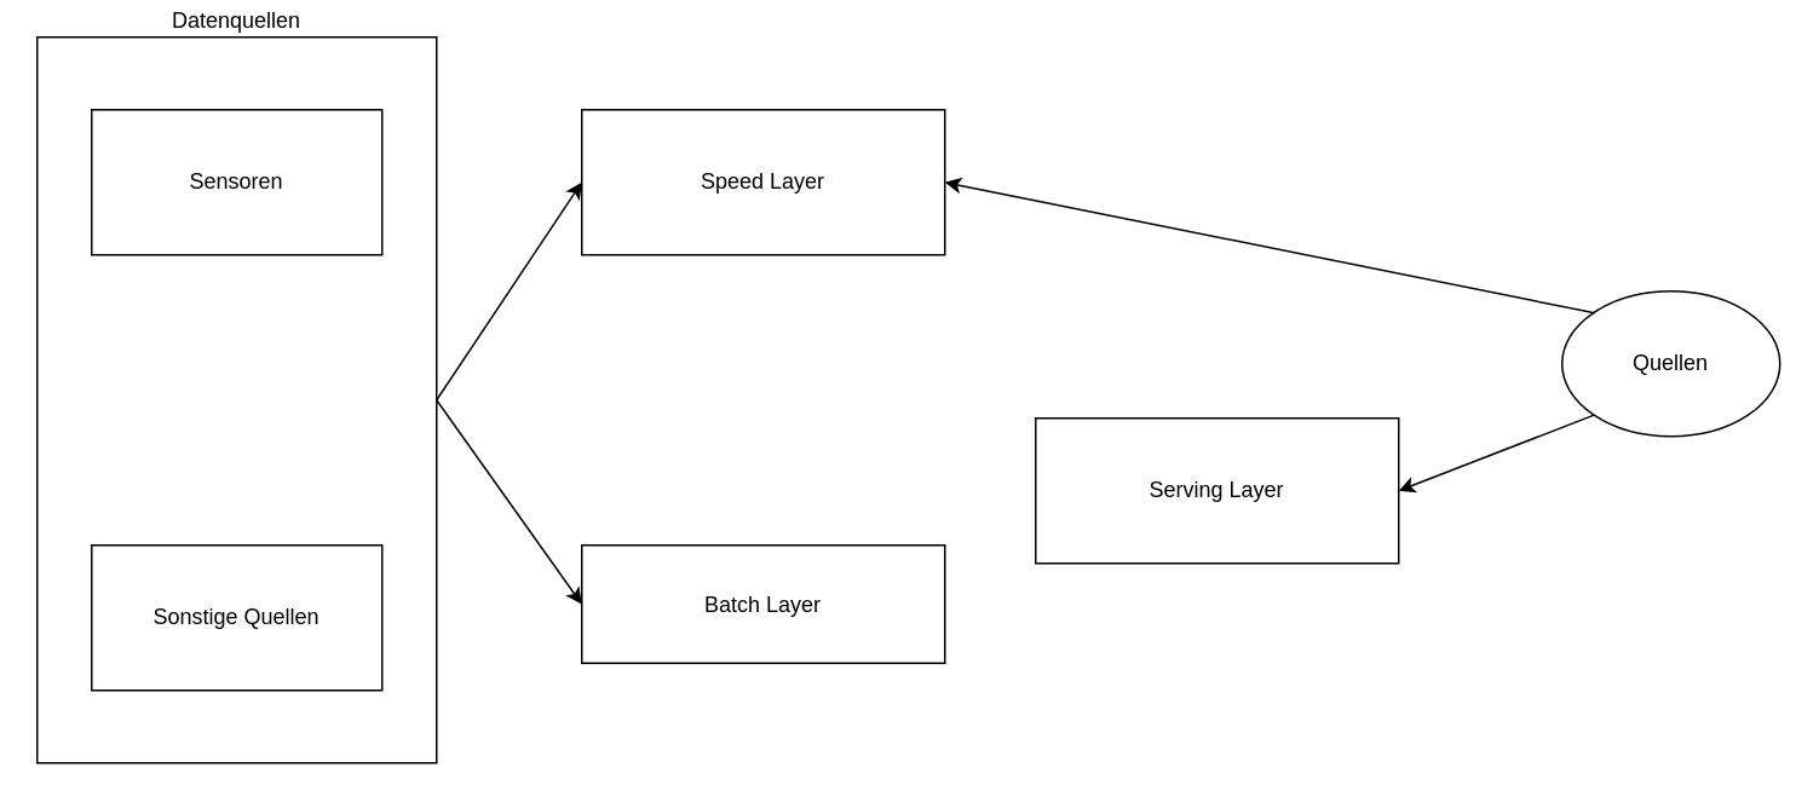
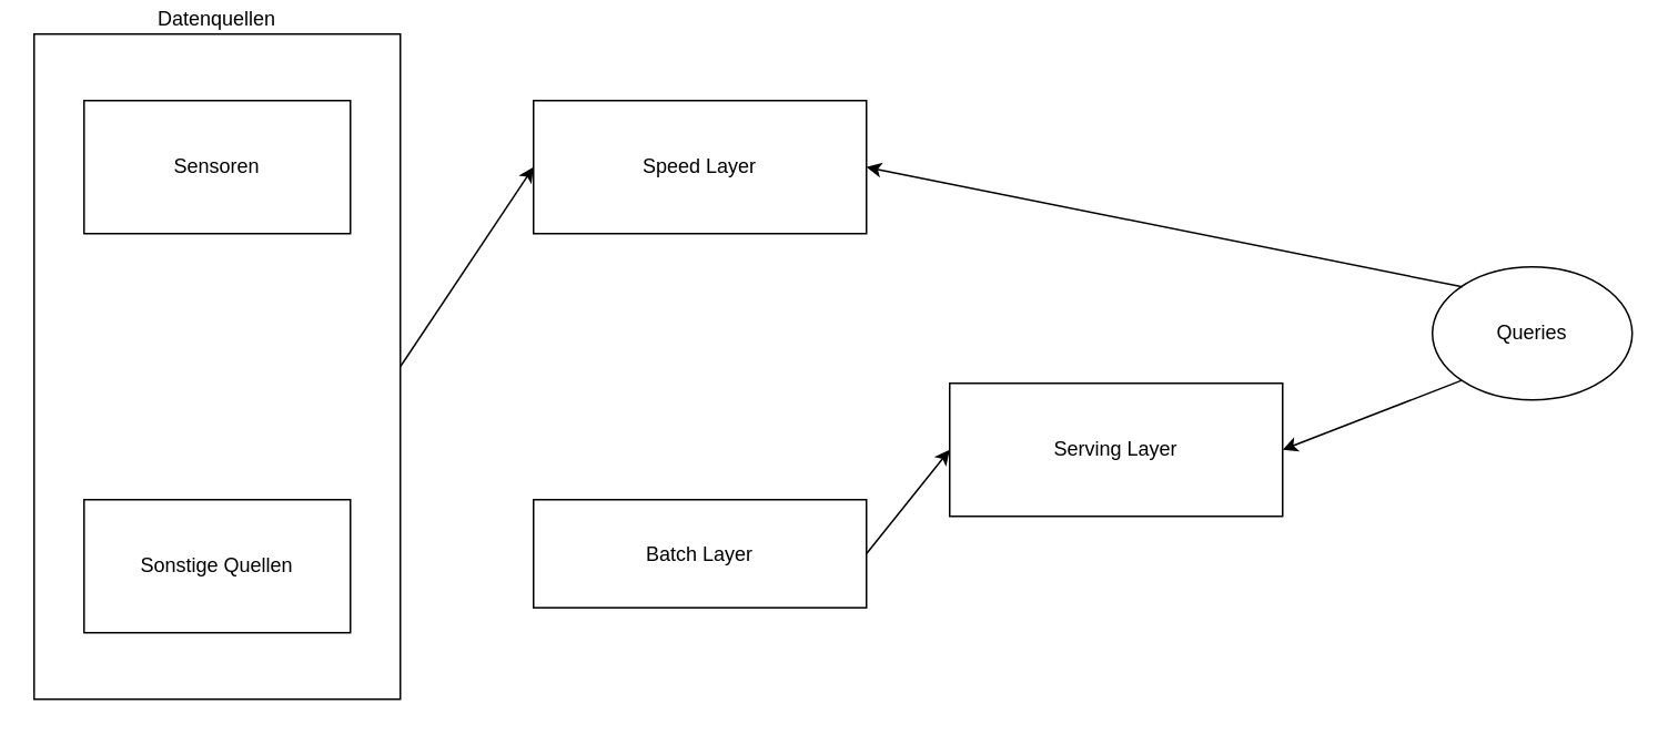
- <mxCell id="11" value="Quellen" style="ellipse;whiteSpace=wrap;html=1;" vertex="1" parent="1"><mxGeometry x="860" y="160" width="120" height="80" as="geometry" /></mxCell>
+ <mxCell id="11" value="Queries" style="ellipse;whiteSpace=wrap;html=1;" vertex="1" parent="1"><mxGeometry x="860" y="160" width="120" height="80" as="geometry" /></mxCell>
- <mxCell id="9" value="" style="endArrow=classic;html=1;rounded=0;entryX=0;entryY=0.5;entryDx=0;entryDy=0;exitX=1;exitY=0.5;exitDx=0;exitDy=0;" parent="1" source="2" target="6" edge="1"><mxGeometry width="50" height="50" relative="1" as="geometry"><mxPoint x="270" y="260" as="sourcePoint" /><mxPoint x="350" y="140" as="targetPoint" /></mxGeometry></mxCell>
+ <mxCell id="10" value="" style="endArrow=classic;html=1;rounded=0;entryX=0;entryY=0.5;entryDx=0;entryDy=0;exitX=1;exitY=0.5;exitDx=0;exitDy=0;" parent="1" source="6" target="7" edge="1"><mxGeometry width="50" height="50" relative="1" as="geometry"><mxPoint x="590" y="340" as="sourcePoint" /><mxPoint x="770" y="420" as="targetPoint" /></mxGeometry></mxCell>
